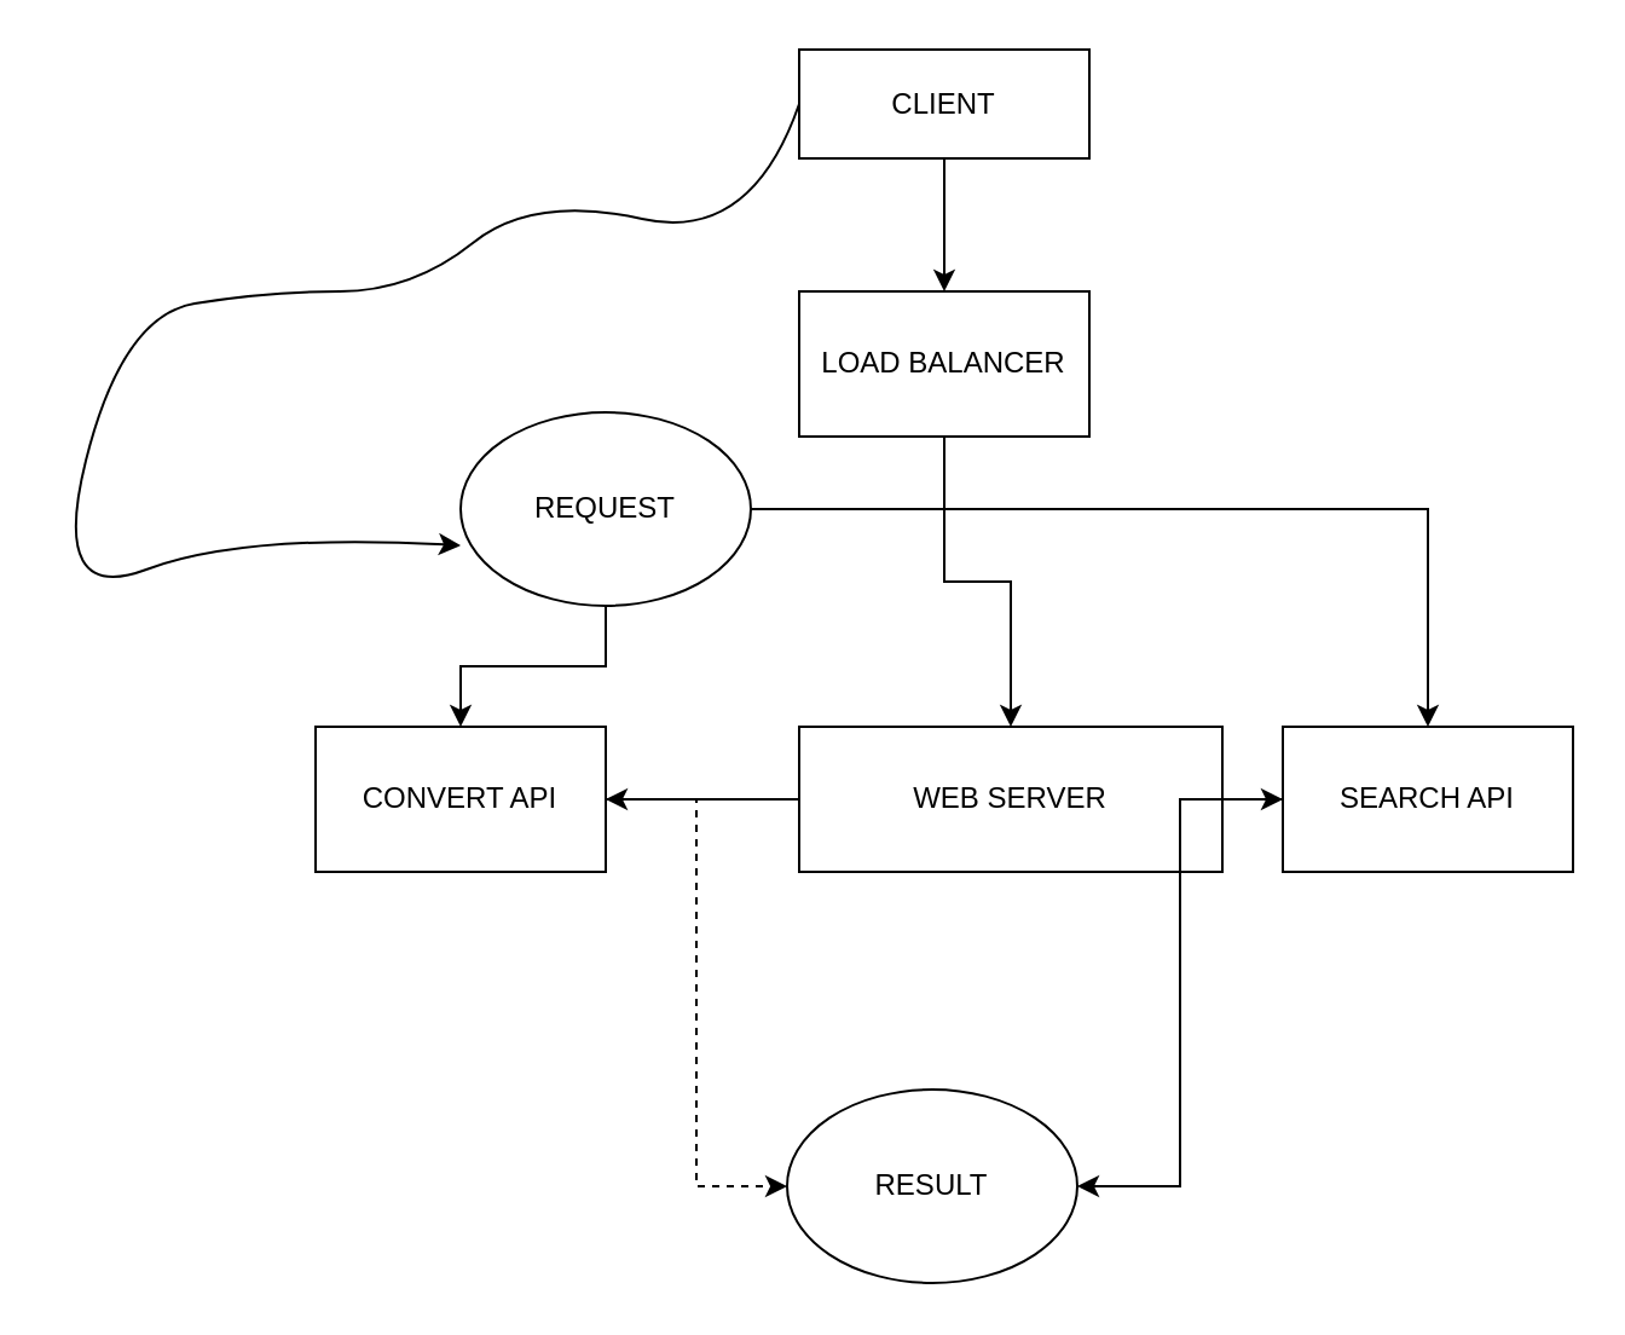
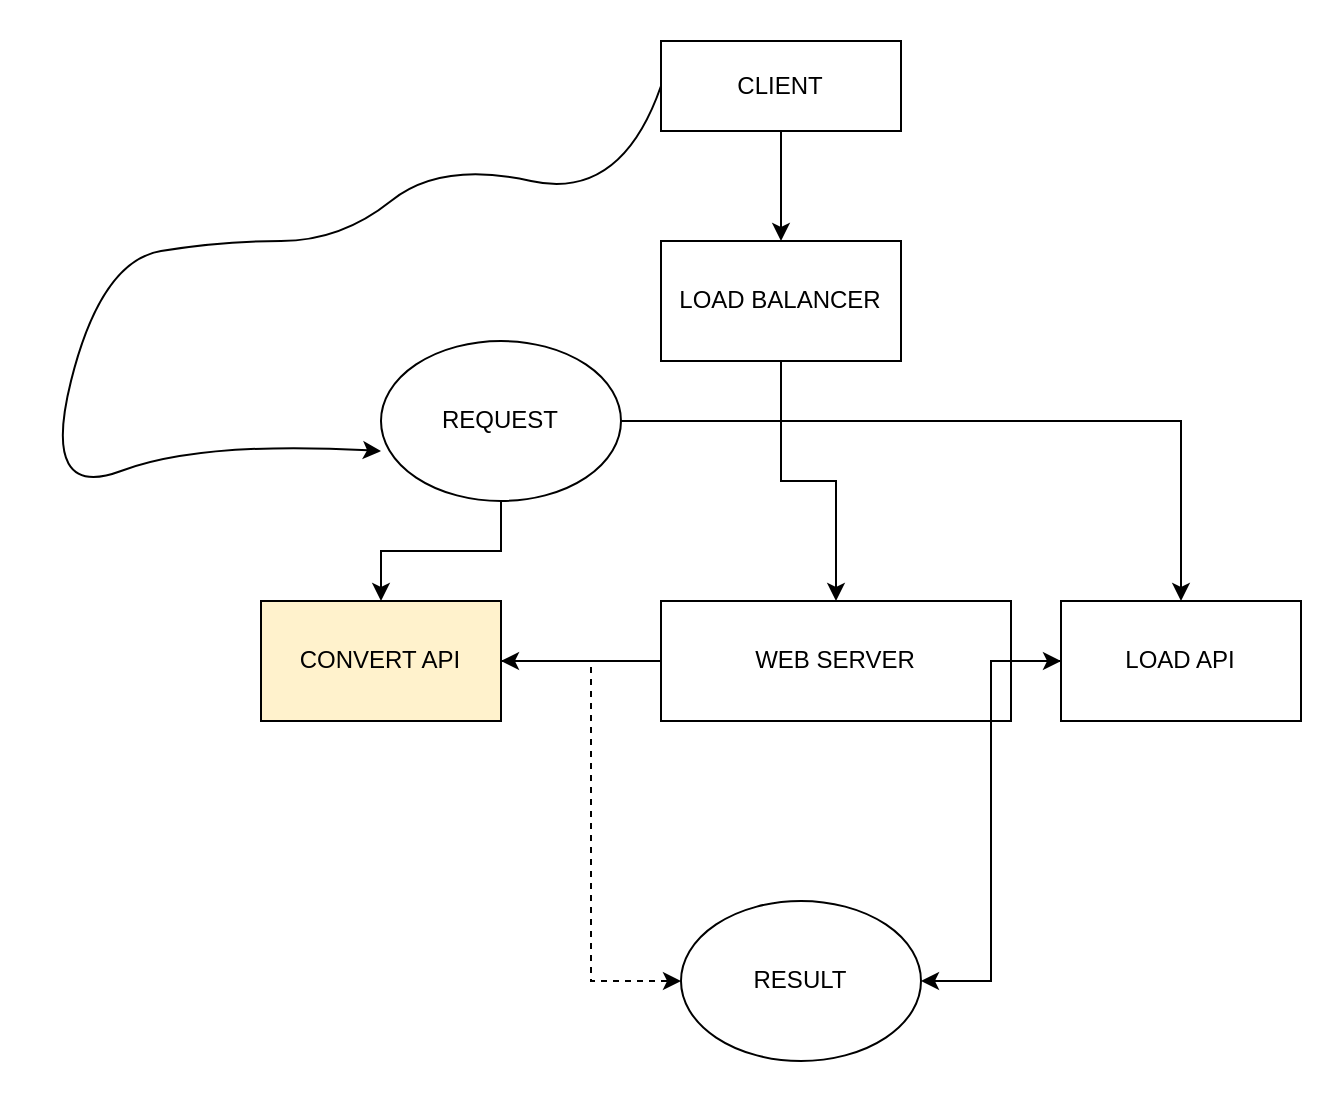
- <mxCell id="11" value="CONVERT API" style="whiteSpace=wrap;html=1;rounded=0;" vertex="1" parent="1"><mxGeometry x="130" y="300" width="120" height="60" as="geometry" /></mxCell>
+ <mxCell id="11" value="CONVERT API" style="whiteSpace=wrap;html=1;rounded=0;fillColor=#fff2cc;" vertex="1" parent="1"><mxGeometry x="130" y="300" width="120" height="60" as="geometry" /></mxCell>
- <mxCell id="9" value="SEARCH API" style="whiteSpace=wrap;html=1;rounded=0;" vertex="1" parent="1"><mxGeometry x="530" y="300" width="120" height="60" as="geometry" /></mxCell>
+ <mxCell id="9" value="LOAD API" style="whiteSpace=wrap;html=1;rounded=0;" vertex="1" parent="1"><mxGeometry x="530" y="300" width="120" height="60" as="geometry" /></mxCell>
- <mxCell id="12" value="RESULT" style="ellipse;whiteSpace=wrap;html=1;" vertex="1" parent="1"><mxGeometry x="325" y="450" width="120" height="80" as="geometry" /></mxCell>
+ <mxCell id="12" value="RESULT" style="ellipse;whiteSpace=wrap;html=1;" vertex="1" parent="1"><mxGeometry x="340" y="450" width="120" height="80" as="geometry" /></mxCell>
